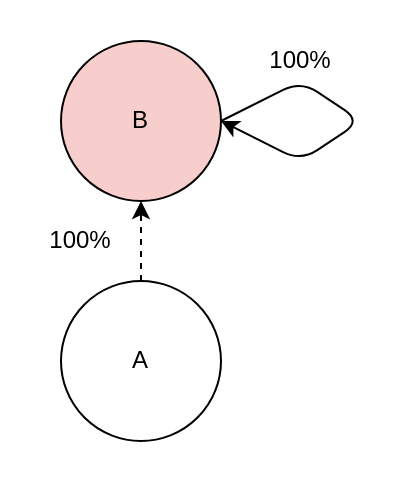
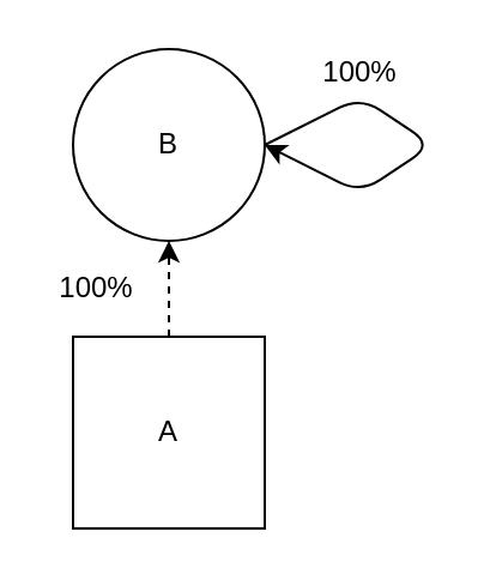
- <mxCell id="3" value="B" style="ellipse;whiteSpace=wrap;html=1;aspect=fixed;fillColor=#f8cecc;" vertex="1" parent="1"><mxGeometry x="30" y="20" width="80" height="80" as="geometry" /></mxCell>
+ <mxCell id="3" value="B" style="ellipse;whiteSpace=wrap;html=1;aspect=fixed;" vertex="1" parent="1"><mxGeometry x="30" y="20" width="80" height="80" as="geometry" /></mxCell>
- <mxCell id="2" value="A" style="ellipse;whiteSpace=wrap;html=1;aspect=fixed;" vertex="1" parent="1"><mxGeometry x="30" y="140" width="80" height="80" as="geometry" /></mxCell>
+ <mxCell id="2" value="A" style="whiteSpace=wrap;html=1;aspect=fixed;rounded=0;" vertex="1" parent="1"><mxGeometry x="30" y="140" width="80" height="80" as="geometry" /></mxCell>
